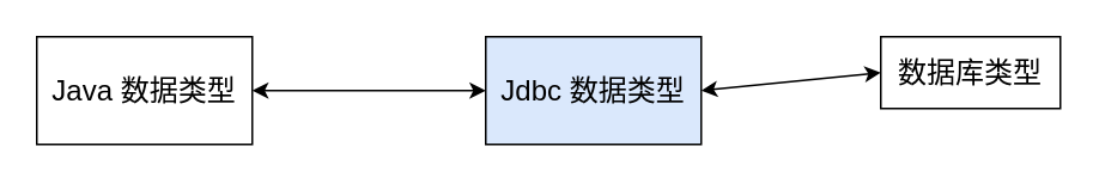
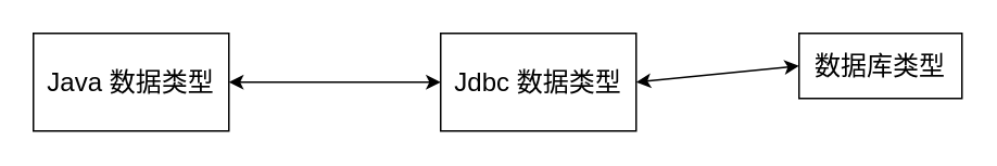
- <mxCell id="3" value="&lt;font style=&quot;font-size: 16px&quot;&gt;Jdbc 数据类型&lt;/font&gt;" style="rounded=0;whiteSpace=wrap;html=1;fillColor=#dae8fc;" vertex="1" parent="1"><mxGeometry x="270" y="20" width="120" height="60" as="geometry" /></mxCell>
+ <mxCell id="3" value="&lt;font style=&quot;font-size: 16px&quot;&gt;Jdbc 数据类型&lt;/font&gt;" style="rounded=0;whiteSpace=wrap;html=1;" vertex="1" parent="1"><mxGeometry x="270" y="20" width="120" height="60" as="geometry" /></mxCell>
